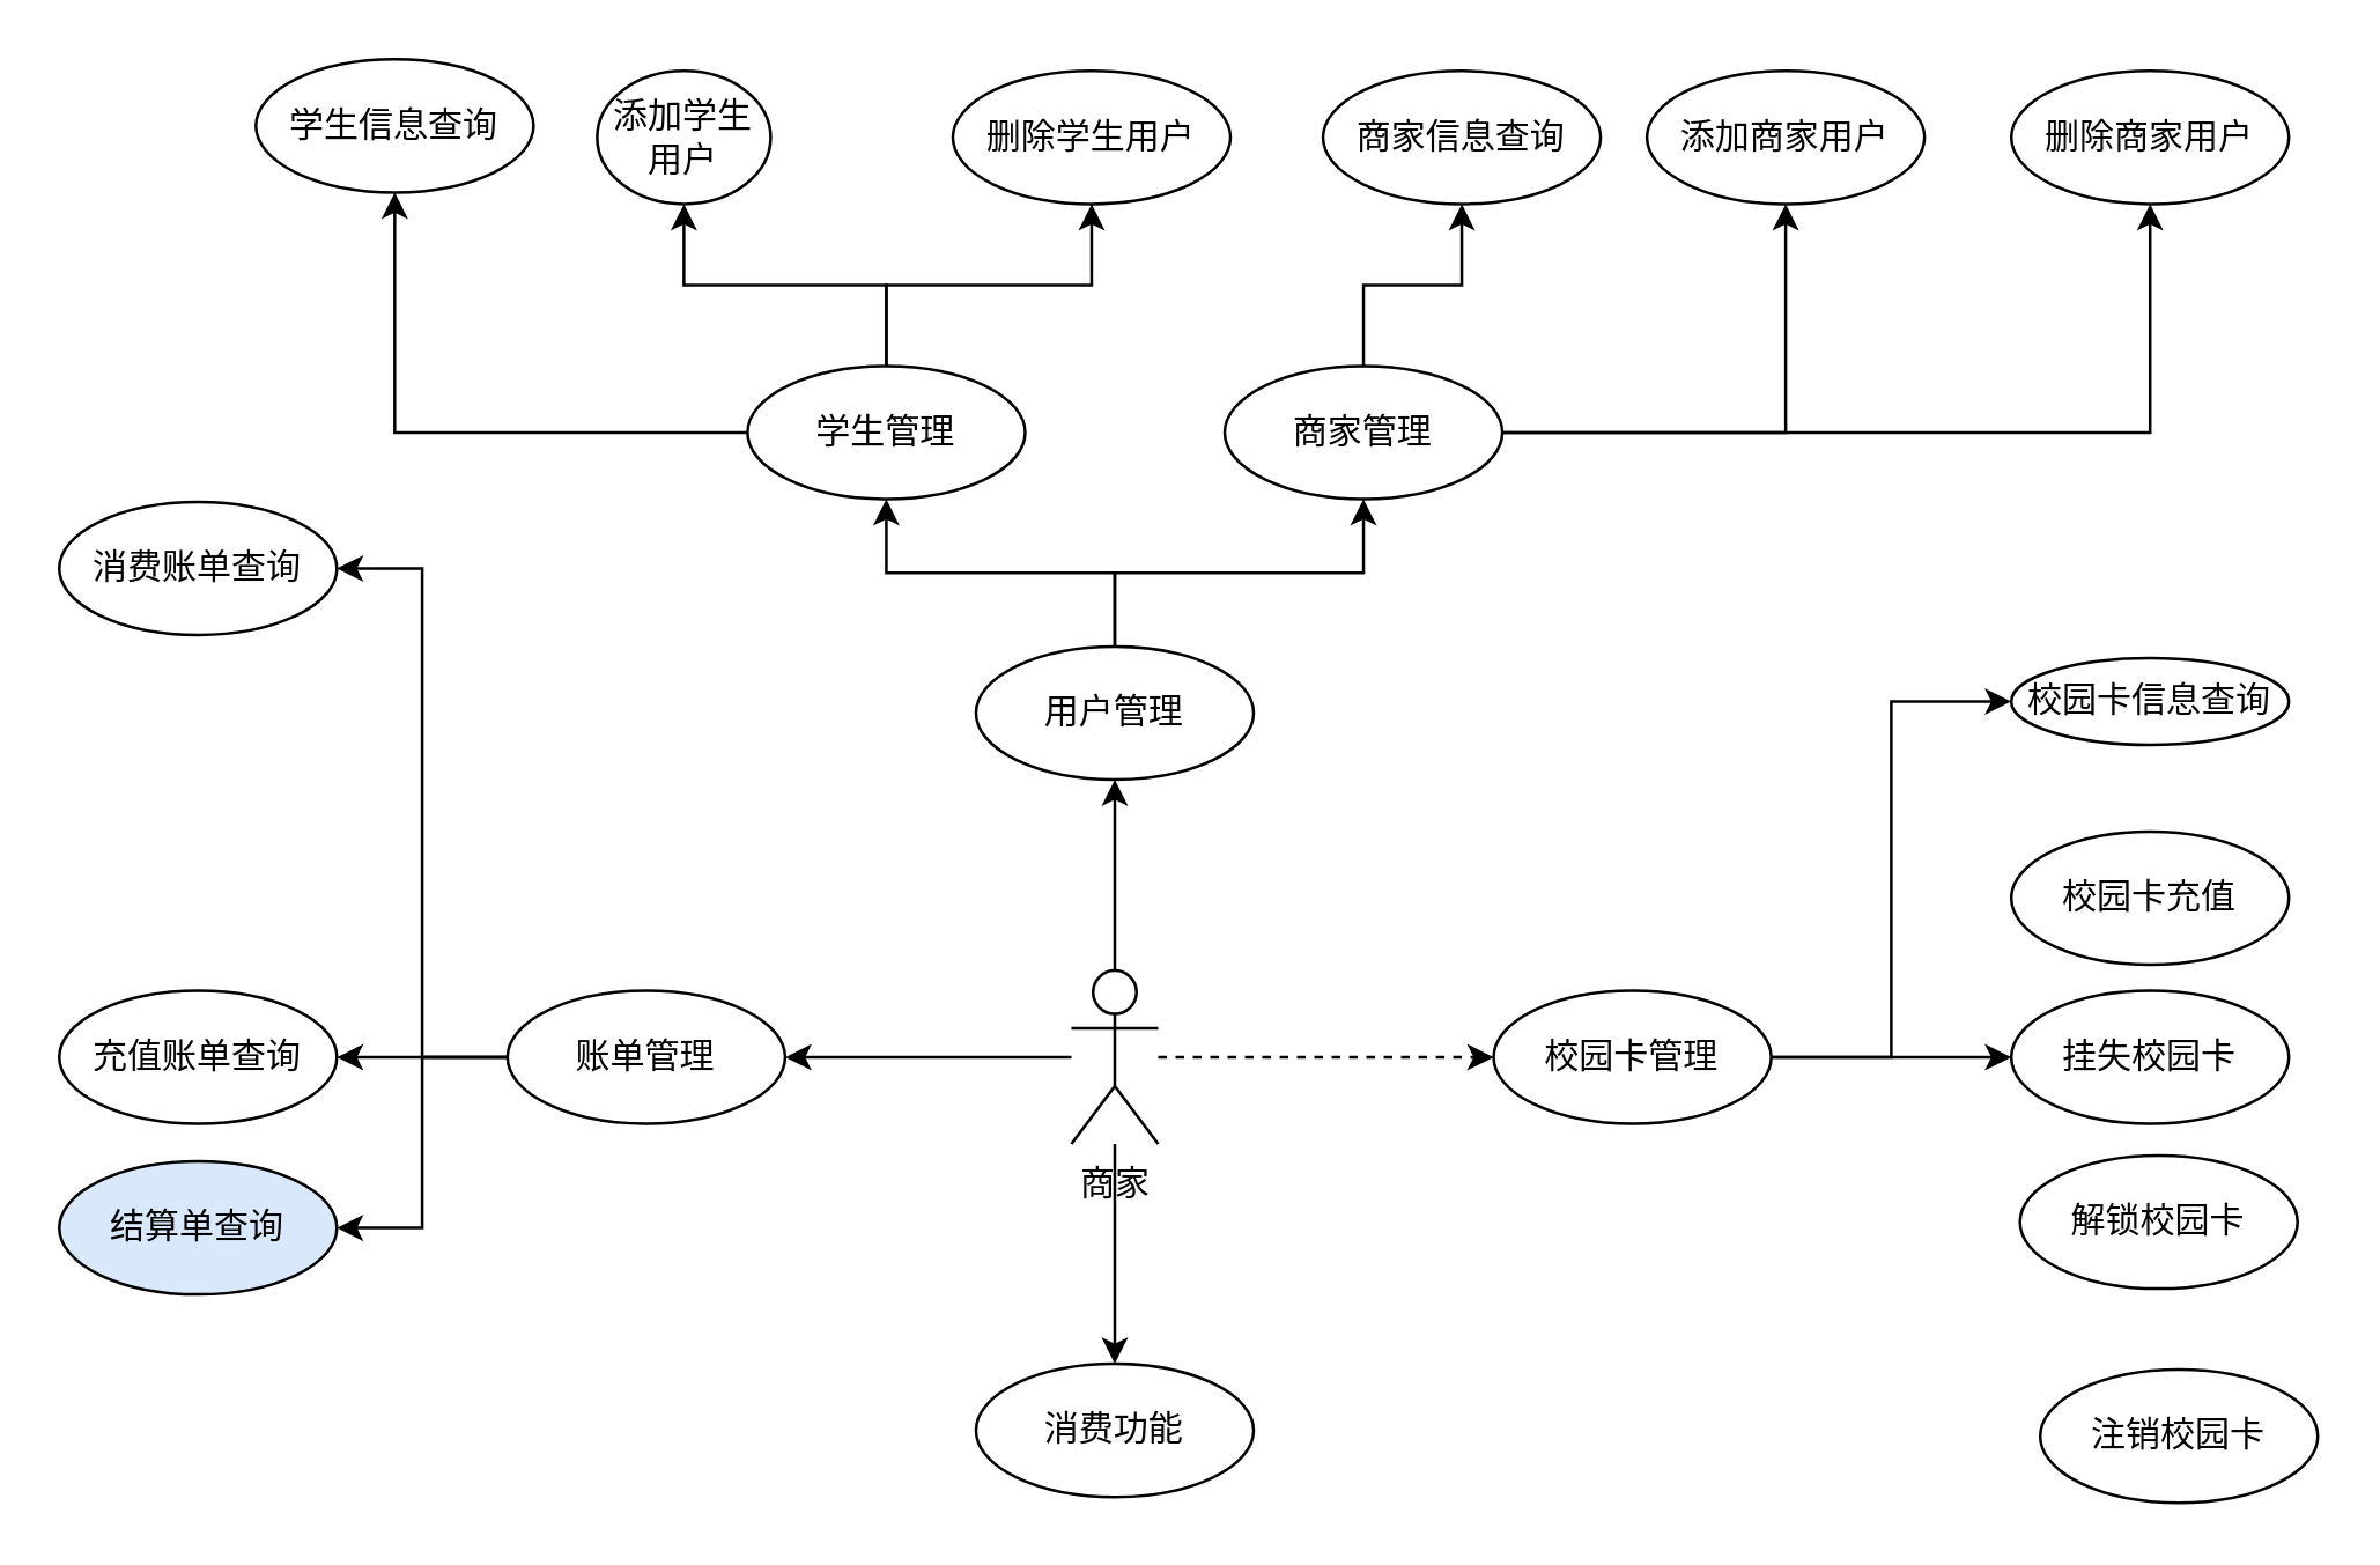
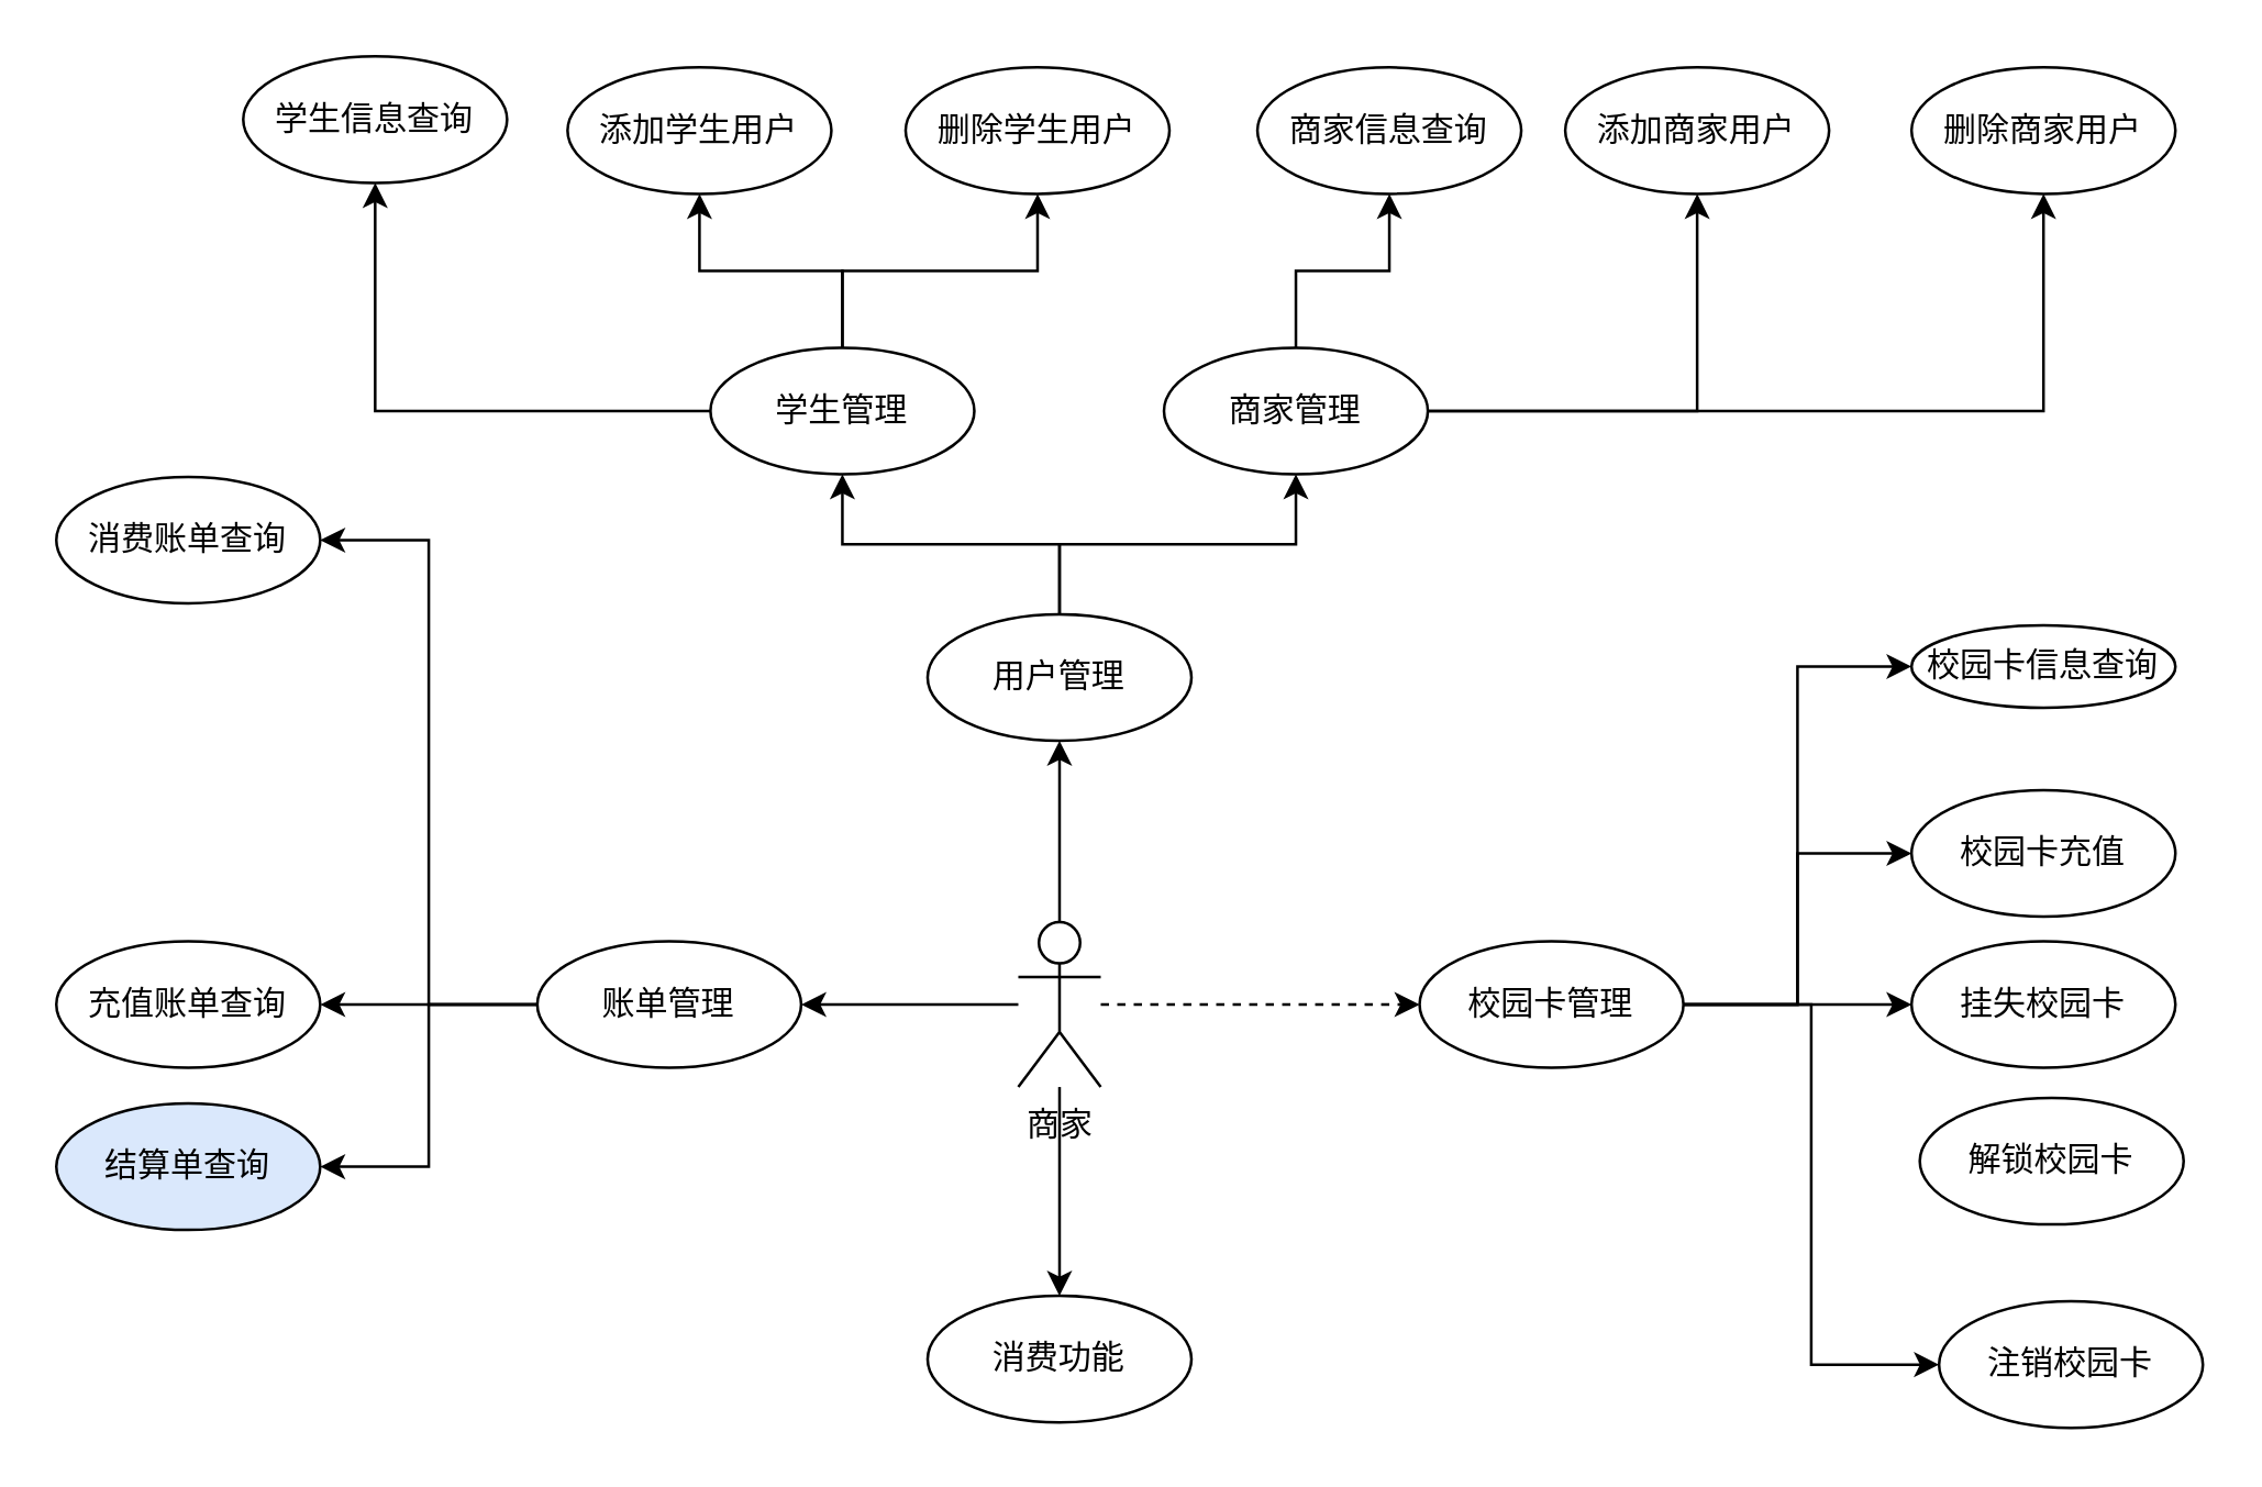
- <mxCell id="36" value="添加学生用户" style="ellipse;whiteSpace=wrap;html=1;" vertex="1" parent="1"><mxGeometry x="206" y="24" width="60" height="46" as="geometry" /></mxCell>
+ <mxCell id="36" value="添加学生用户" style="ellipse;whiteSpace=wrap;html=1;" vertex="1" parent="1"><mxGeometry x="206" y="24" width="96" height="46" as="geometry" /></mxCell>
+ <mxCell id="19" style="edgeStyle=orthogonalEdgeStyle;rounded=0;orthogonalLoop=1;jettySize=auto;html=1;entryX=0;entryY=0.5;entryDx=0;entryDy=0;" edge="1" parent="1" source="22" target="31"><mxGeometry relative="1" as="geometry" /></mxCell>
- <mxCell id="26" value="账单管理" style="ellipse;whiteSpace=wrap;html=1;" vertex="1" parent="1"><mxGeometry x="175" y="342" width="96" height="46" as="geometry" /></mxCell>
+ <mxCell id="26" value="账单管理" style="ellipse;whiteSpace=wrap;html=1;" vertex="1" parent="1"><mxGeometry x="195" y="342" width="96" height="46" as="geometry" /></mxCell>
+ <mxCell id="21" style="edgeStyle=orthogonalEdgeStyle;rounded=0;orthogonalLoop=1;jettySize=auto;html=1;entryX=0;entryY=0.5;entryDx=0;entryDy=0;" edge="1" parent="1" source="22" target="33"><mxGeometry relative="1" as="geometry" /></mxCell>
